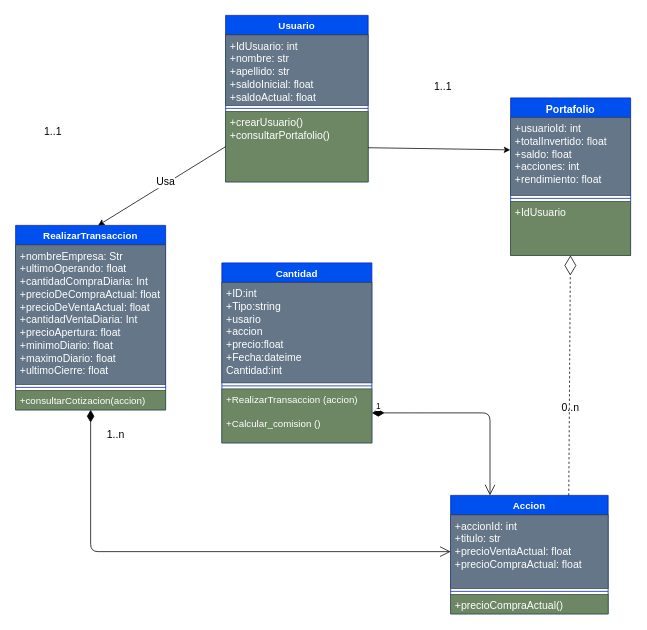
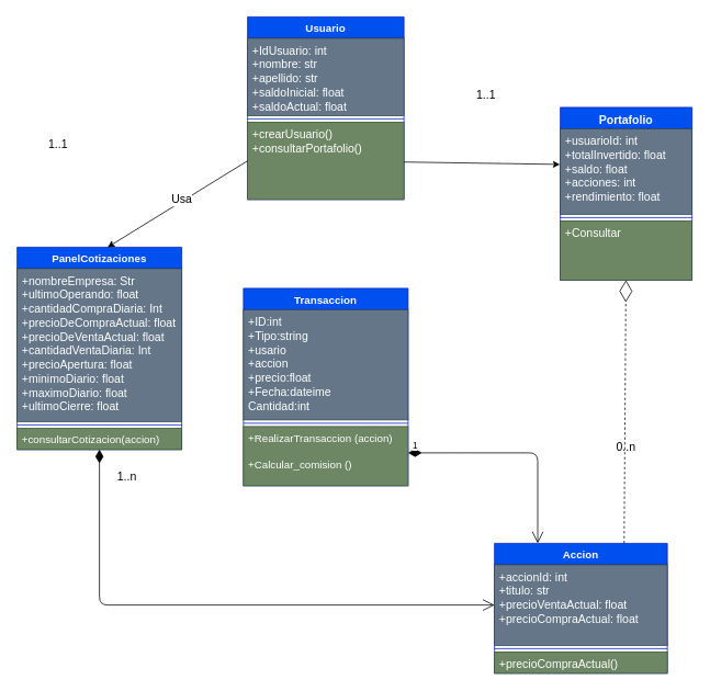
- <mxCell id="13" value="+IdUsuario" style="text;strokeColor=#3A5431;fillColor=#6d8764;align=left;verticalAlign=top;spacingLeft=4;spacingRight=4;overflow=hidden;rotatable=0;points=[[0,0.5],[1,0.5]];portConstraint=eastwest;strokeWidth=1;fontSize=14;fontColor=#ffffff;" parent="10" vertex="1"><mxGeometry y="138" width="160" height="72" as="geometry" /></mxCell>
+ <mxCell id="13" value="+Consultar" style="text;strokeColor=#3A5431;fillColor=#6d8764;align=left;verticalAlign=top;spacingLeft=4;spacingRight=4;overflow=hidden;rotatable=0;points=[[0,0.5],[1,0.5]];portConstraint=eastwest;strokeWidth=1;fontSize=14;fontColor=#ffffff;" parent="10" vertex="1"><mxGeometry y="138" width="160" height="72" as="geometry" /></mxCell>
- <mxCell id="16" value="RealizarTransaccion" style="swimlane;fontStyle=1;align=center;verticalAlign=top;childLayout=stackLayout;horizontal=1;startSize=26;horizontalStack=0;resizeParent=1;resizeParentMax=0;resizeLast=0;collapsible=1;marginBottom=0;strokeWidth=1;fontSize=13;fillColor=#0050ef;fontColor=#ffffff;strokeColor=#001DBC;" parent="1" vertex="1"><mxGeometry width="200" height="246" as="geometry" x="20" y="300" /></mxCell>
+ <mxCell id="16" value="PanelCotizaciones" style="swimlane;fontStyle=1;align=center;verticalAlign=top;childLayout=stackLayout;horizontal=1;startSize=26;horizontalStack=0;resizeParent=1;resizeParentMax=0;resizeLast=0;collapsible=1;marginBottom=0;strokeWidth=1;fontSize=13;fillColor=#0050ef;fontColor=#ffffff;strokeColor=#001DBC;" parent="1" vertex="1"><mxGeometry width="200" height="246" as="geometry" x="20" y="300" /></mxCell>
- <mxCell id="26" value="Cantidad" style="swimlane;fontStyle=1;align=center;verticalAlign=top;childLayout=stackLayout;horizontal=1;startSize=26;horizontalStack=0;resizeParent=1;resizeParentMax=0;resizeLast=0;collapsible=1;marginBottom=0;strokeWidth=1;fontSize=13;fillColor=#0050ef;fontColor=#ffffff;strokeColor=#001DBC;" parent="1" vertex="1"><mxGeometry x="295" y="350" width="200" height="240" as="geometry" /></mxCell>
+ <mxCell id="26" value="Transaccion" style="swimlane;fontStyle=1;align=center;verticalAlign=top;childLayout=stackLayout;horizontal=1;startSize=26;horizontalStack=0;resizeParent=1;resizeParentMax=0;resizeLast=0;collapsible=1;marginBottom=0;strokeWidth=1;fontSize=13;fillColor=#0050ef;fontColor=#ffffff;strokeColor=#001DBC;" parent="1" vertex="1"><mxGeometry x="295" y="350" width="200" height="240" as="geometry" /></mxCell>
